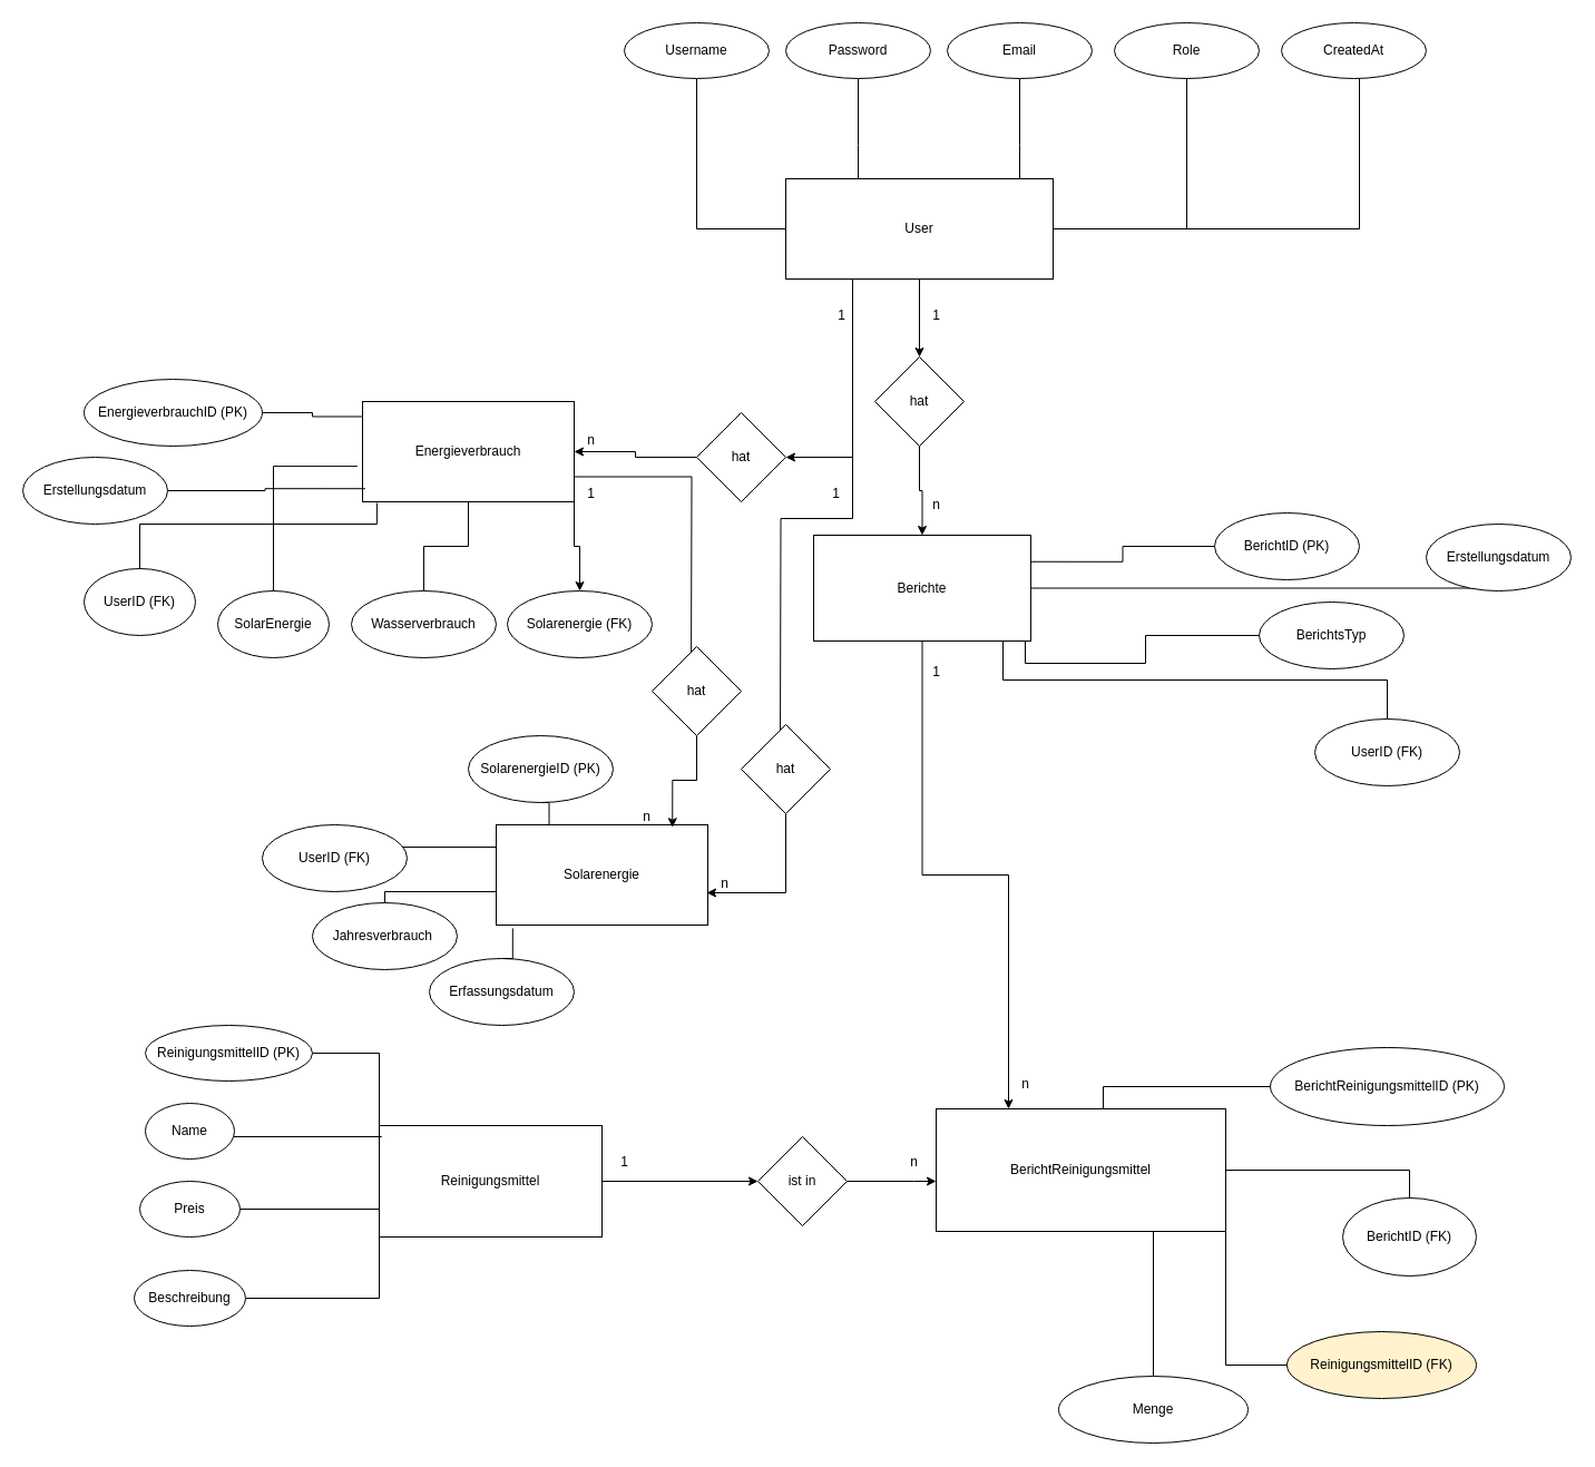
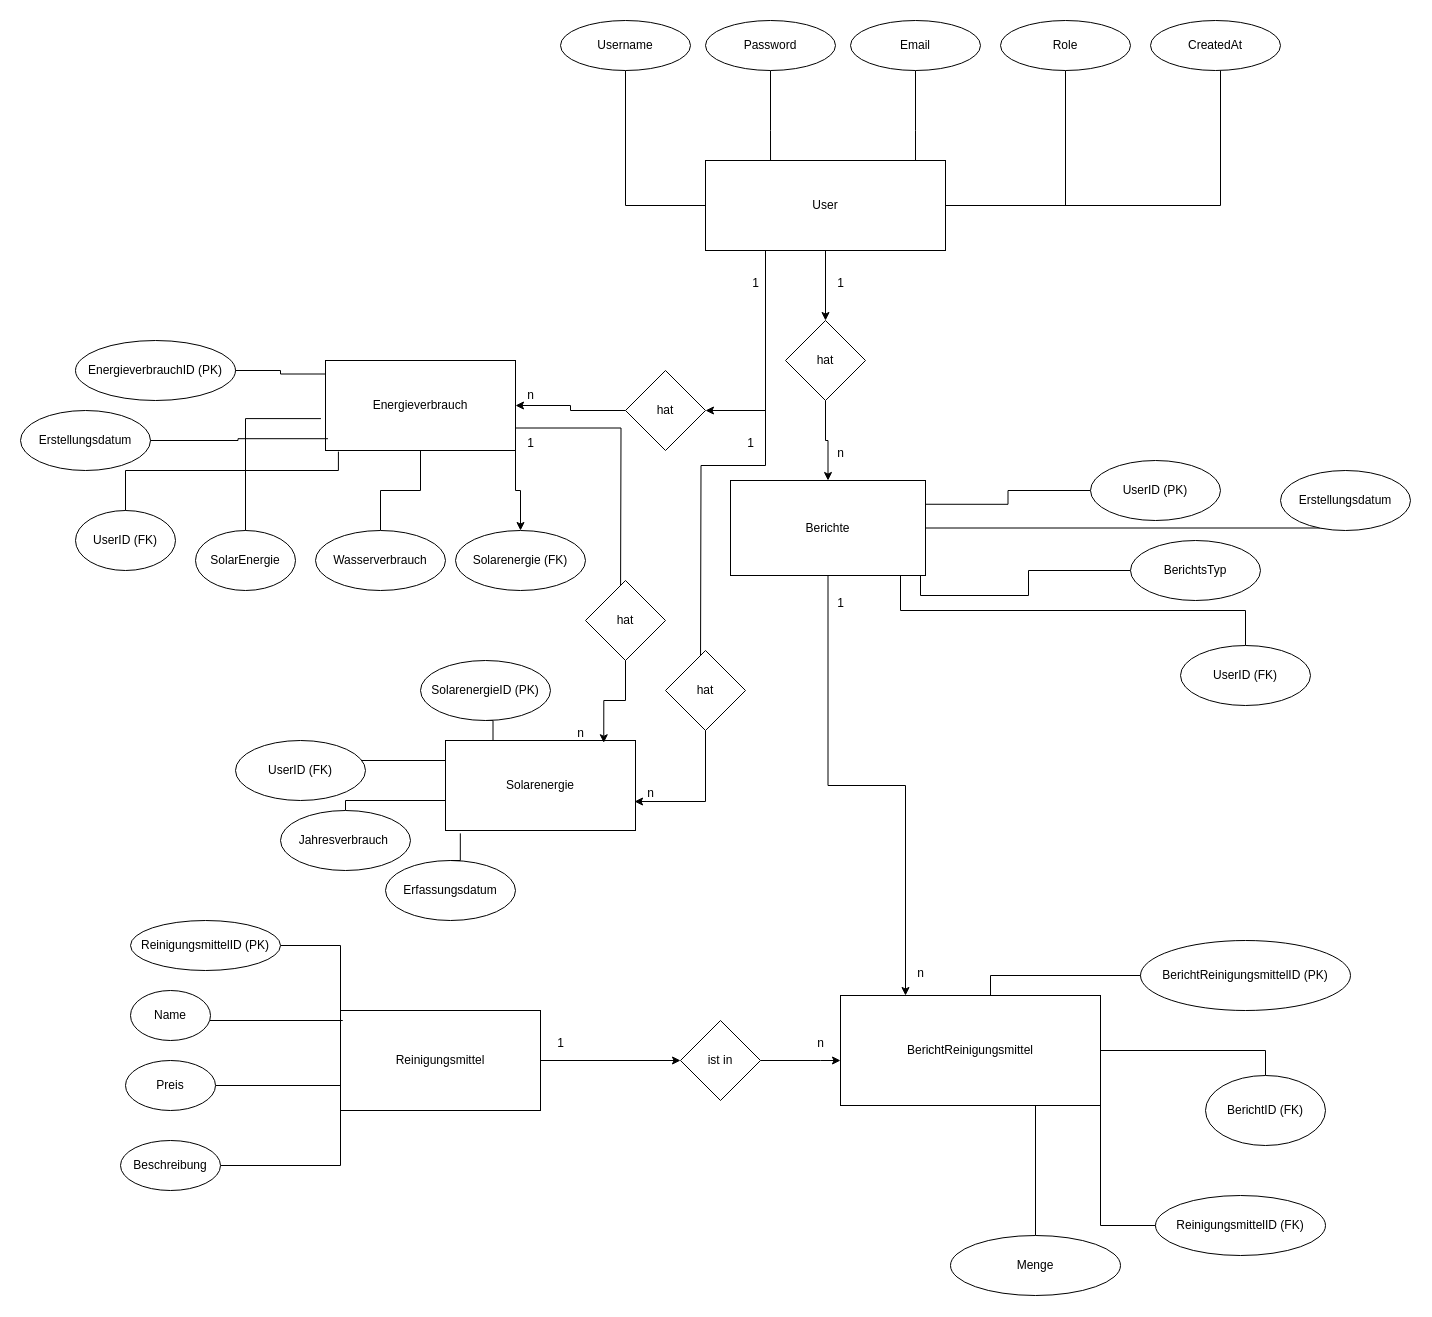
- <mxCell id="44" value="BerichtID (PK)" style="ellipse;whiteSpace=wrap;html=1;" vertex="1" parent="1"><mxGeometry x="1090" y="460" width="130" height="60" as="geometry" /></mxCell>
+ <mxCell id="44" value="UserID (PK)" style="ellipse;whiteSpace=wrap;html=1;" vertex="1" parent="1"><mxGeometry x="1090" y="460" width="130" height="60" as="geometry" /></mxCell>
- <mxCell id="50" value="ReinigungsmittelID (FK)" style="ellipse;whiteSpace=wrap;html=1;fillColor=#fff2cc;" vertex="1" parent="1"><mxGeometry x="1155" y="1195" width="170" height="60" as="geometry" /></mxCell>
+ <mxCell id="50" value="ReinigungsmittelID (FK)" style="ellipse;whiteSpace=wrap;html=1;" vertex="1" parent="1"><mxGeometry x="1155" y="1195" width="170" height="60" as="geometry" /></mxCell>
